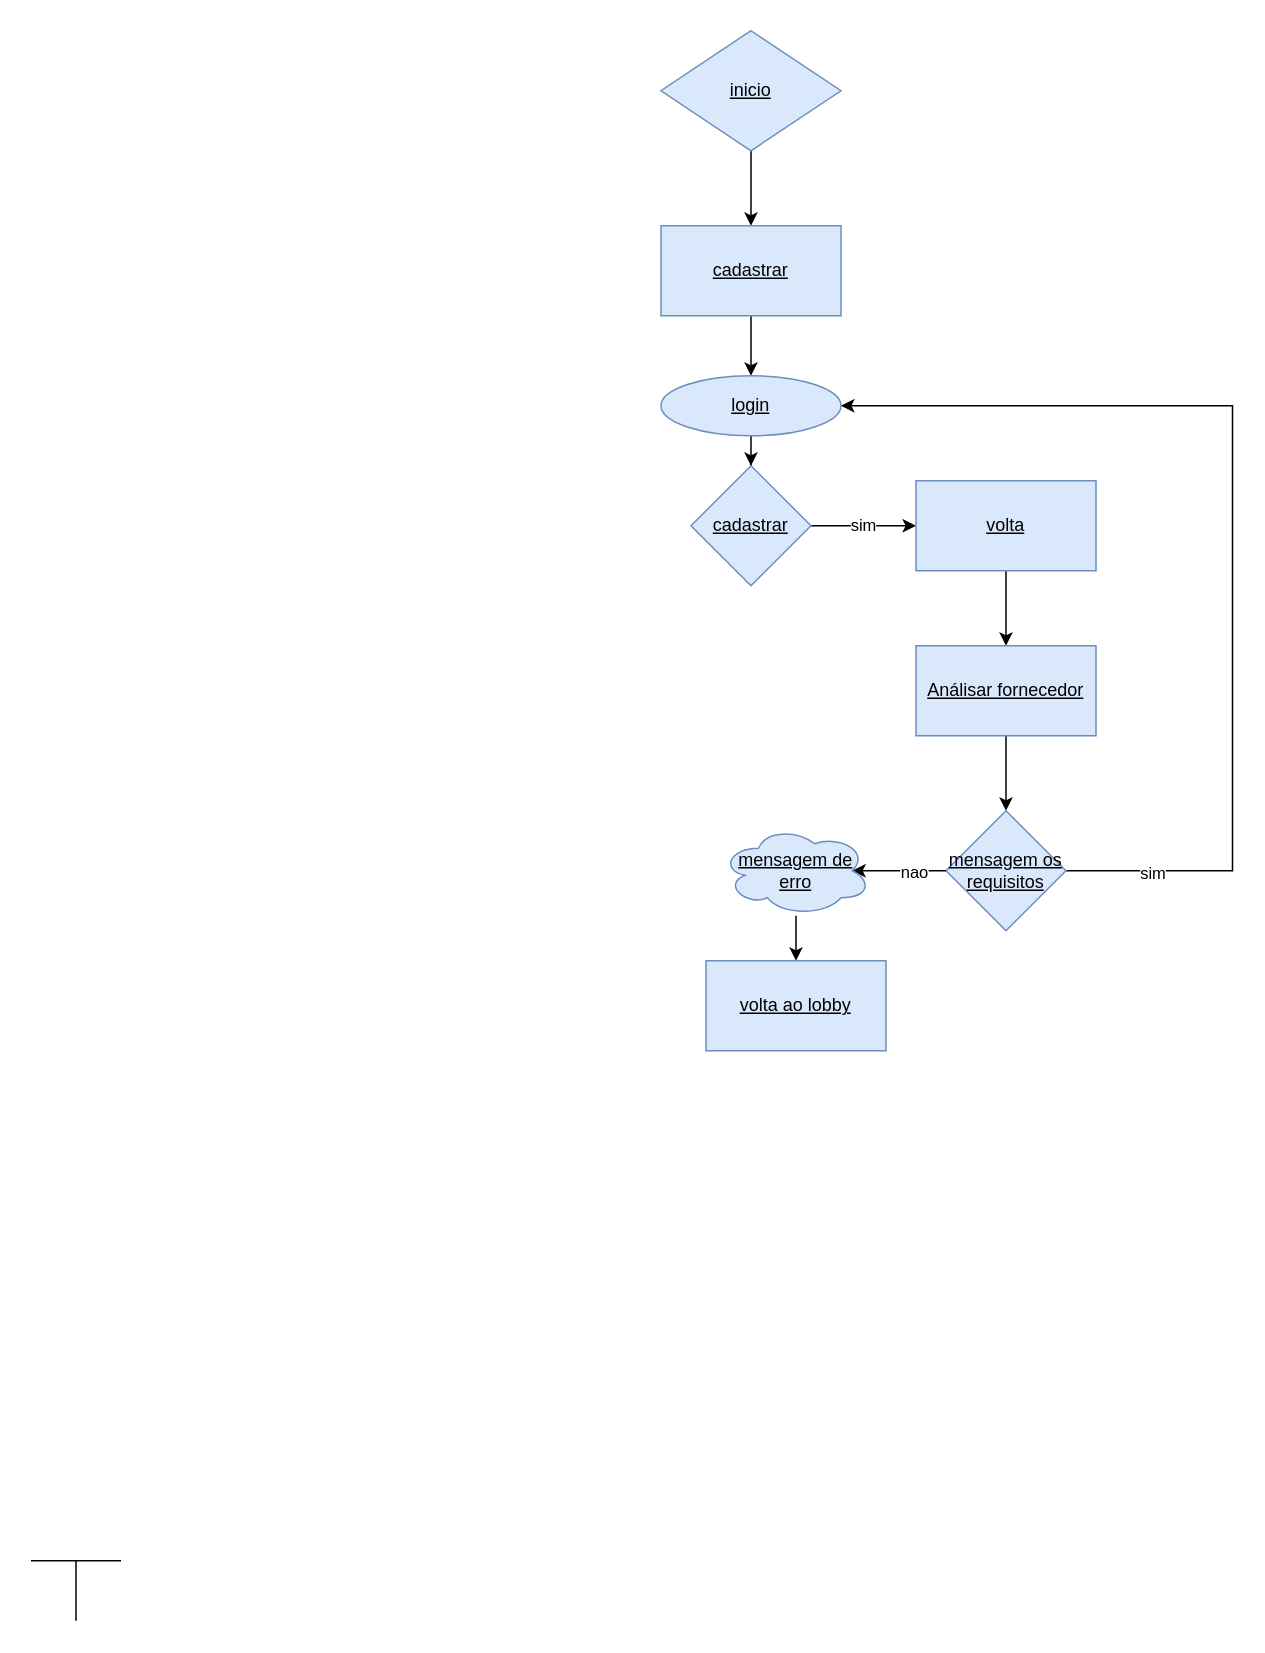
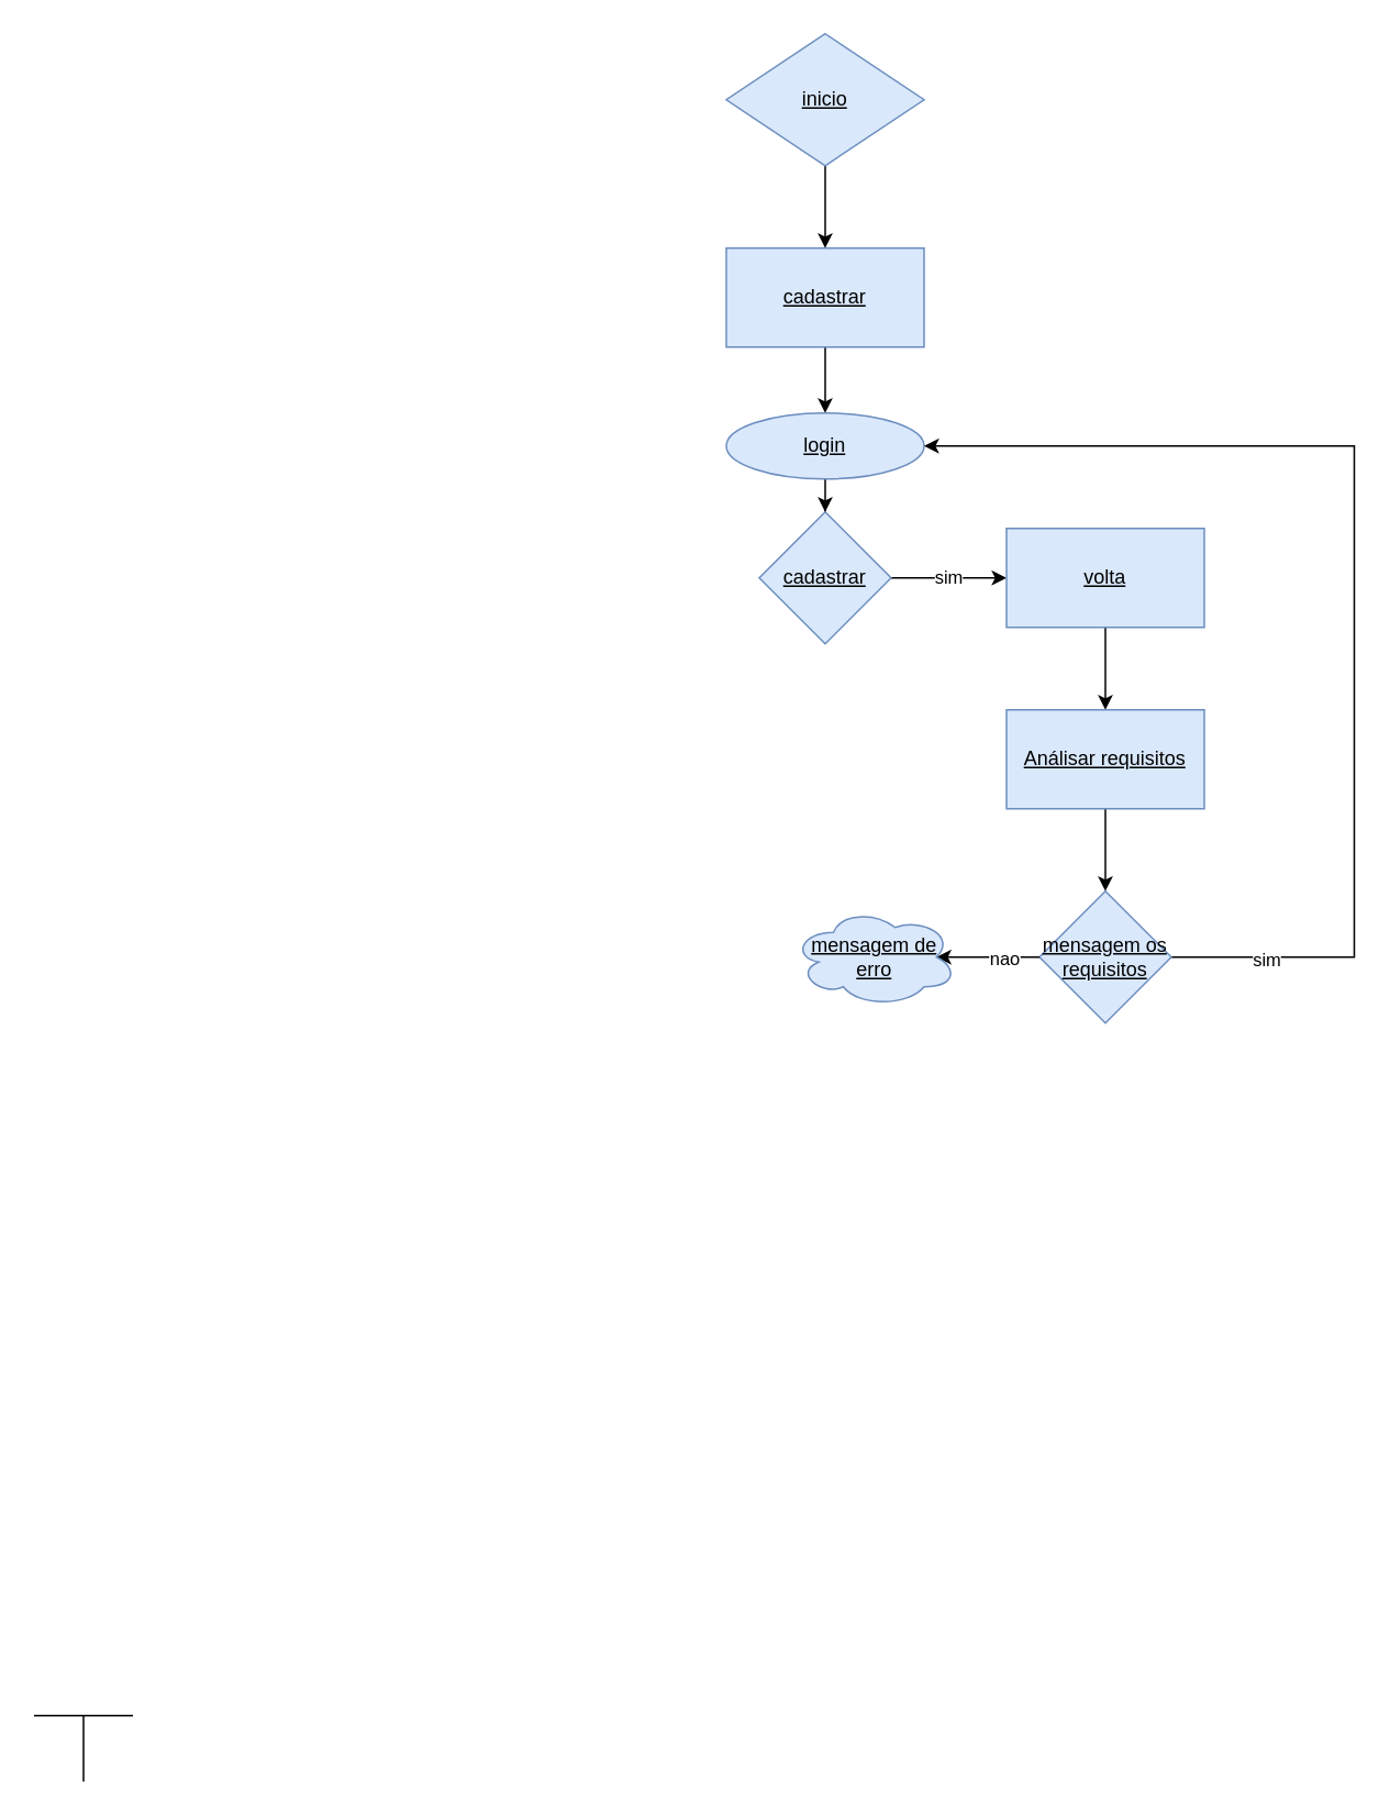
- <mxCell id="13" value="&lt;font style=&quot;vertical-align: inherit;&quot;&gt;&lt;font style=&quot;vertical-align: inherit;&quot;&gt;Análisar fornecedor&lt;/font&gt;&lt;/font&gt;" style="rounded=0;whiteSpace=wrap;html=1;fillColor=#dae8fc;strokeColor=#6c8ebf;fontStyle=4" parent="1" vertex="1"><mxGeometry x="610" y="430" width="120" height="60" as="geometry" /></mxCell>
+ <mxCell id="13" value="&lt;font style=&quot;vertical-align: inherit;&quot;&gt;&lt;font style=&quot;vertical-align: inherit;&quot;&gt;Análisar requisitos&lt;/font&gt;&lt;/font&gt;" style="rounded=0;whiteSpace=wrap;html=1;fillColor=#dae8fc;strokeColor=#6c8ebf;fontStyle=4" parent="1" vertex="1"><mxGeometry x="610" y="430" width="120" height="60" as="geometry" /></mxCell>
- <mxCell id="19" style="edgeStyle=orthogonalEdgeStyle;rounded=0;orthogonalLoop=1;jettySize=auto;html=1;" parent="1" source="20" target="21" edge="1"><mxGeometry relative="1" as="geometry"><mxPoint x="530" y="640" as="targetPoint" /></mxGeometry></mxCell>
- <mxCell id="21" value="&lt;font style=&quot;vertical-align: inherit;&quot;&gt;&lt;font style=&quot;vertical-align: inherit;&quot;&gt;volta ao lobby&lt;/font&gt;&lt;/font&gt;" style="rounded=0;whiteSpace=wrap;html=1;fillColor=#dae8fc;strokeColor=#6c8ebf;fontStyle=4" parent="1" vertex="1"><mxGeometry x="470" y="640" width="120" height="60" as="geometry" /></mxCell>
